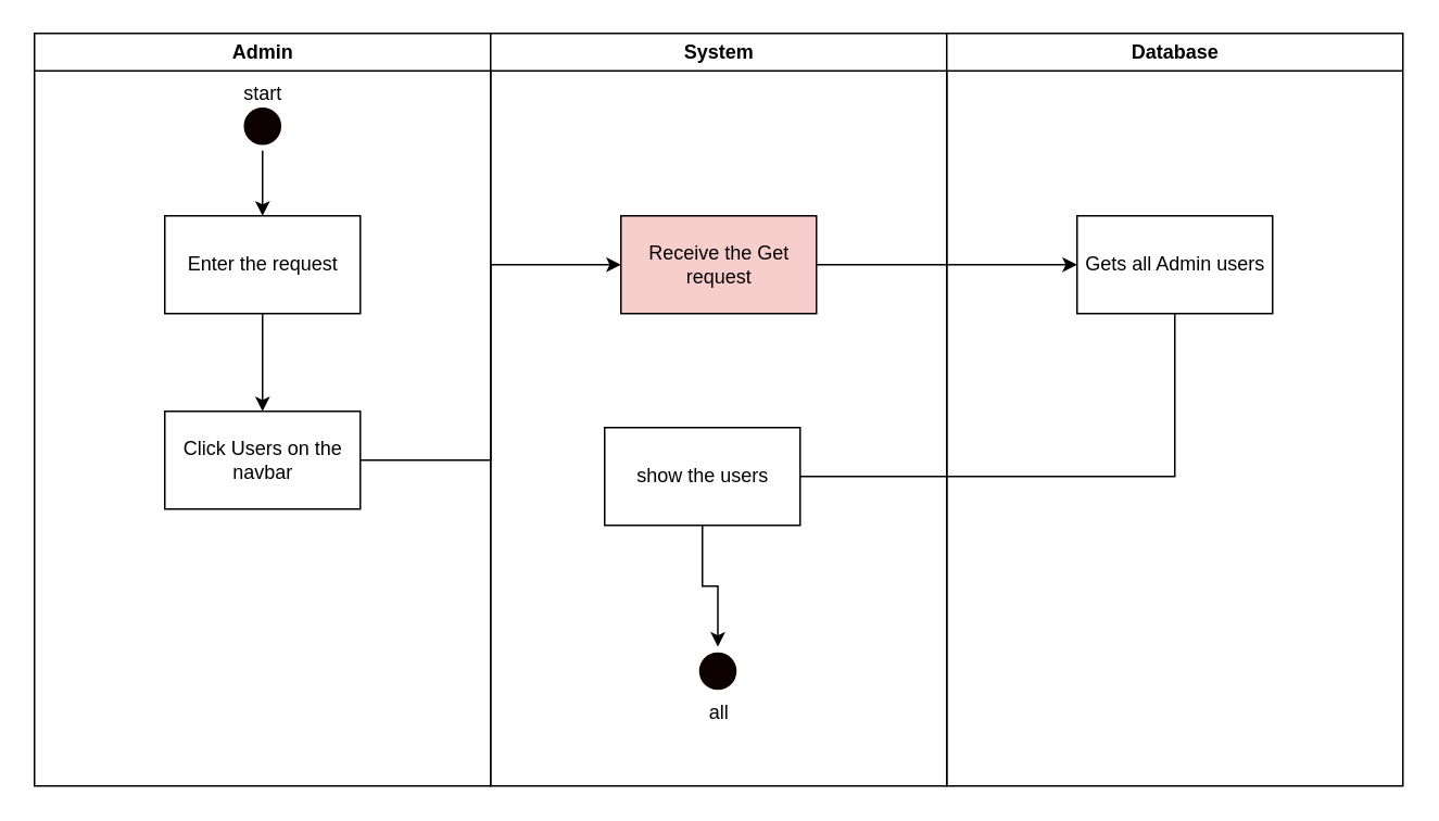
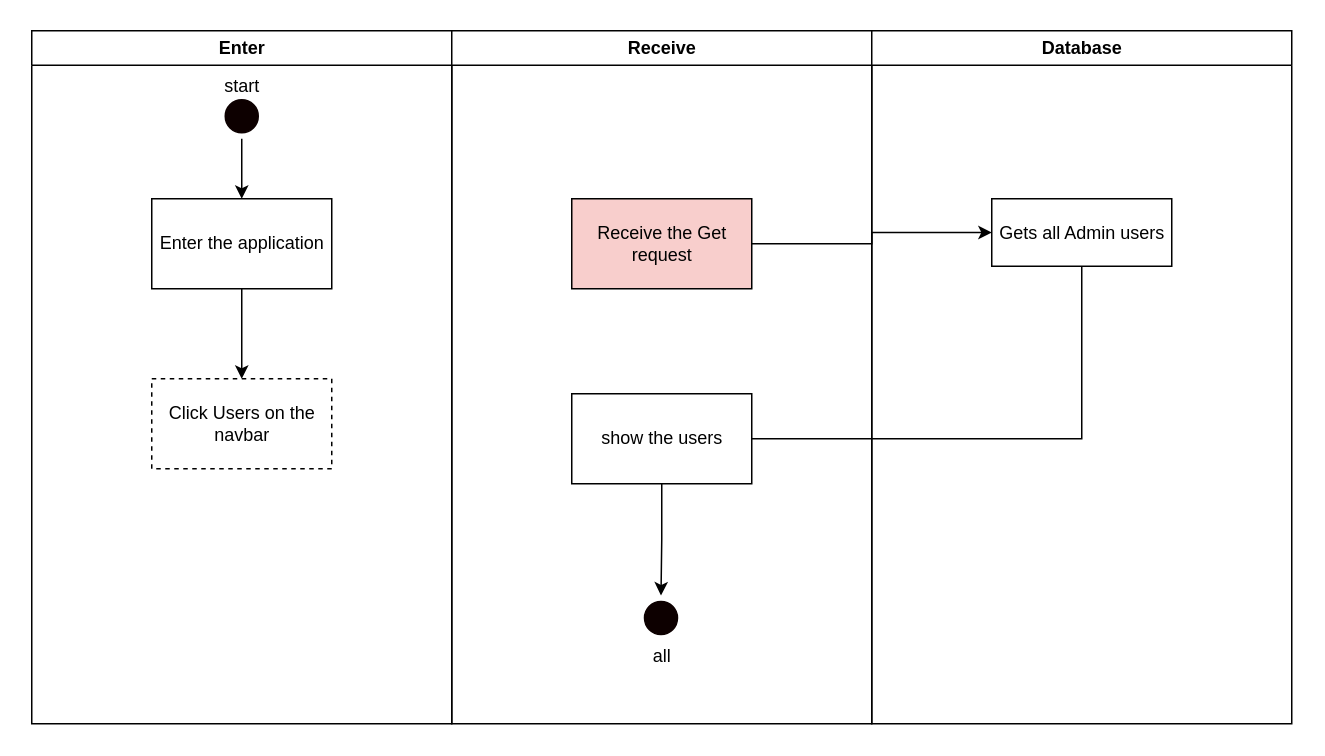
- <mxCell id="2" value="Admin" style="swimlane;whiteSpace=wrap" vertex="1" parent="1"><mxGeometry x="20.5" y="20" width="280" height="462" as="geometry" /></mxCell>
+ <mxCell id="2" value="Enter" style="swimlane;whiteSpace=wrap" vertex="1" parent="1"><mxGeometry x="20.5" y="20" width="280" height="462" as="geometry" /></mxCell>
- <mxCell id="9" value="System" style="swimlane;whiteSpace=wrap" vertex="1" parent="1"><mxGeometry x="300.5" y="20" width="280" height="462" as="geometry" /></mxCell>
+ <mxCell id="9" value="Receive" style="swimlane;whiteSpace=wrap" vertex="1" parent="1"><mxGeometry x="300.5" y="20" width="280" height="462" as="geometry" /></mxCell>
- <mxCell id="7" value="Enter the request" style="rounded=0;whiteSpace=wrap;html=1;" vertex="1" parent="2"><mxGeometry x="80" y="112" width="120" height="60" as="geometry" /></mxCell>
+ <mxCell id="7" value="Enter the application" style="rounded=0;whiteSpace=wrap;html=1;" vertex="1" parent="2"><mxGeometry x="80" y="112" width="120" height="60" as="geometry" /></mxCell>
- <mxCell id="16" value="Gets all Admin users" style="rounded=0;whiteSpace=wrap;html=1;" vertex="1" parent="15"><mxGeometry x="80" y="112" width="120" height="60" as="geometry" /></mxCell>
+ <mxCell id="16" value="Gets all Admin users" style="rounded=0;whiteSpace=wrap;html=1;" vertex="1" parent="15"><mxGeometry x="80" y="112" width="120" height="45" as="geometry" /></mxCell>
- <mxCell id="8" value="Click Users on the navbar" style="rounded=0;whiteSpace=wrap;html=1;" vertex="1" parent="2"><mxGeometry x="80" y="232" width="120" height="60" as="geometry" /></mxCell>
+ <mxCell id="8" value="Click Users on the navbar" style="rounded=0;whiteSpace=wrap;html=1;dashed=1;" vertex="1" parent="2"><mxGeometry x="80" y="232" width="120" height="60" as="geometry" /></mxCell>
- <mxCell id="19" style="edgeStyle=orthogonalEdgeStyle;rounded=0;orthogonalLoop=1;jettySize=auto;html=1;exitX=1;exitY=0.5;exitDx=0;exitDy=0;entryX=0;entryY=0.5;entryDx=0;entryDy=0;" edge="1" parent="1" source="8" target="10"><mxGeometry relative="1" as="geometry" /></mxCell>
- <mxCell id="14" value="show the users" style="rounded=0;whiteSpace=wrap;html=1;" vertex="1" parent="9"><mxGeometry x="70" y="242" width="120" height="60" as="geometry" /></mxCell>
+ <mxCell id="14" value="show the users" style="rounded=0;whiteSpace=wrap;html=1;" vertex="1" parent="9"><mxGeometry x="80" y="242" width="120" height="60" as="geometry" /></mxCell>
